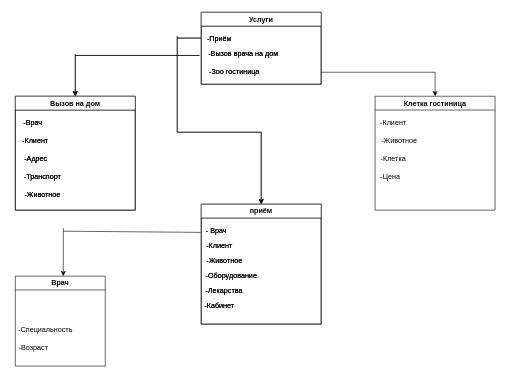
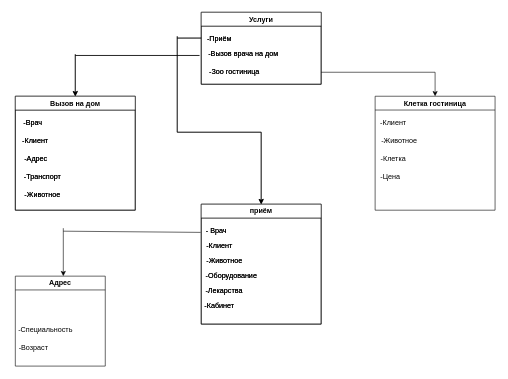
- <mxCell id="55" value="Врач" style="swimlane;whiteSpace=wrap;html=1;" vertex="1" parent="1"><mxGeometry x="25" y="460" width="150" height="150" as="geometry" /></mxCell>
+ <mxCell id="55" value="Адрес" style="swimlane;whiteSpace=wrap;html=1;" vertex="1" parent="1"><mxGeometry x="25" y="460" width="150" height="150" as="geometry" /></mxCell>
